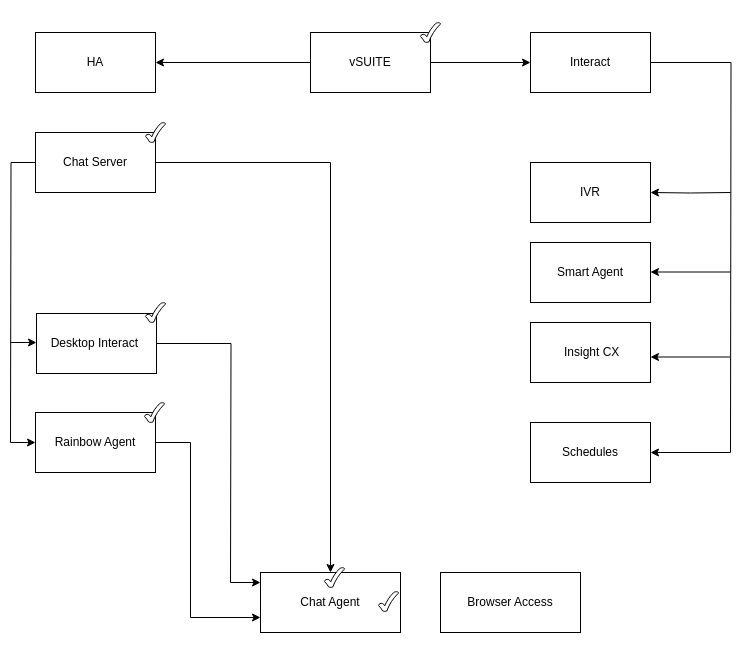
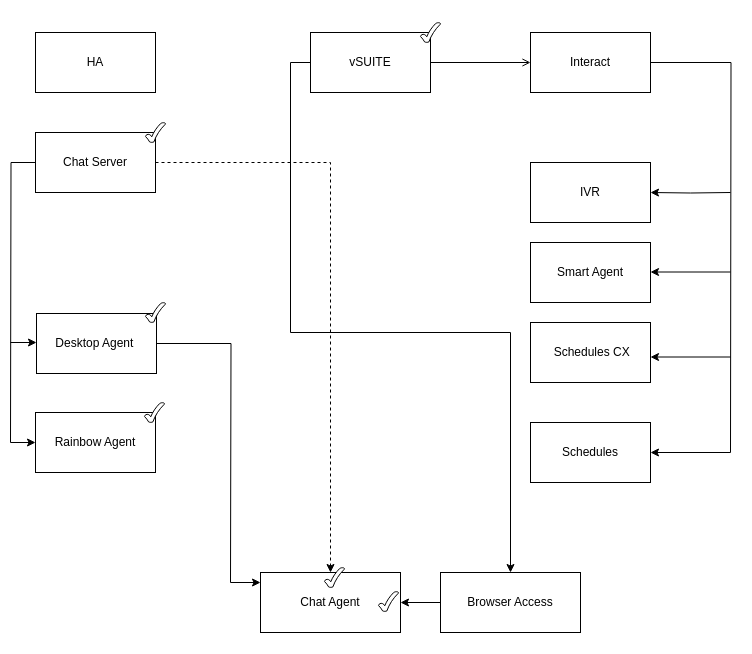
- <mxCell id="19" style="edgeStyle=orthogonalEdgeStyle;rounded=0;orthogonalLoop=1;jettySize=auto;html=1;exitX=0;exitY=0.5;exitDx=0;exitDy=0;" edge="1" parent="1" source="3" target="12"><mxGeometry relative="1" as="geometry" /></mxCell>
+ <mxCell id="19" style="edgeStyle=orthogonalEdgeStyle;rounded=0;orthogonalLoop=1;jettySize=auto;html=1;exitX=0;exitY=0.5;exitDx=0;exitDy=0;" edge="1" parent="1" source="3" target="52"><mxGeometry relative="1" as="geometry" /></mxCell>
- <mxCell id="44" style="edgeStyle=orthogonalEdgeStyle;rounded=0;orthogonalLoop=1;jettySize=auto;html=1;exitX=1;exitY=0.5;exitDx=0;exitDy=0;entryX=0;entryY=0.5;entryDx=0;entryDy=0;" edge="1" parent="1" source="3" target="22"><mxGeometry relative="1" as="geometry" /></mxCell>
+ <mxCell id="44" style="edgeStyle=orthogonalEdgeStyle;rounded=0;orthogonalLoop=1;jettySize=auto;html=1;exitX=1;exitY=0.5;exitDx=0;exitDy=0;entryX=0;entryY=0.5;entryDx=0;entryDy=0;endArrow=open;" edge="1" parent="1" source="3" target="22"><mxGeometry relative="1" as="geometry" /></mxCell>
- <mxCell id="50" style="edgeStyle=orthogonalEdgeStyle;rounded=0;orthogonalLoop=1;jettySize=auto;html=1;exitX=1;exitY=0.5;exitDx=0;exitDy=0;entryX=0.5;entryY=0;entryDx=0;entryDy=0;" edge="1" parent="1" source="8" target="46"><mxGeometry relative="1" as="geometry" /></mxCell>
+ <mxCell id="50" style="edgeStyle=orthogonalEdgeStyle;rounded=0;orthogonalLoop=1;jettySize=auto;html=1;exitX=1;exitY=0.5;exitDx=0;exitDy=0;entryX=0.5;entryY=0;entryDx=0;entryDy=0;dashed=1;" edge="1" parent="1" source="8" target="46"><mxGeometry relative="1" as="geometry" /></mxCell>
- <mxCell id="16" value="&lt;span style=&quot;color: light-dark(rgb(0, 0, 0), rgb(0, 0, 0));&quot;&gt;Desktop Interact&amp;nbsp;&lt;/span&gt;" style="rounded=0;whiteSpace=wrap;html=1;fillColor=light-dark(#FFFFFF,#CCCCCC);" vertex="1" parent="15"><mxGeometry y="11" width="120" height="60" as="geometry" /></mxCell>
+ <mxCell id="16" value="&lt;span style=&quot;color: light-dark(rgb(0, 0, 0), rgb(0, 0, 0));&quot;&gt;Desktop Agent&amp;nbsp;&lt;/span&gt;" style="rounded=0;whiteSpace=wrap;html=1;fillColor=light-dark(#FFFFFF,#CCCCCC);" vertex="1" parent="15"><mxGeometry y="11" width="120" height="60" as="geometry" /></mxCell>
- <mxCell id="36" value="&lt;span style=&quot;color: light-dark(rgb(0, 0, 0), rgb(0, 0, 0));&quot;&gt;&amp;nbsp;Insight CX&lt;/span&gt;" style="rounded=0;whiteSpace=wrap;html=1;fillColor=light-dark(#FFFFFF,#CCCCCC);movable=1;resizable=1;rotatable=1;deletable=1;editable=1;locked=0;connectable=1;" vertex="1" parent="35"><mxGeometry y="10" width="120" height="60" as="geometry" /></mxCell>
+ <mxCell id="36" value="&lt;span style=&quot;color: light-dark(rgb(0, 0, 0), rgb(0, 0, 0));&quot;&gt;&amp;nbsp;Schedules CX&lt;/span&gt;" style="rounded=0;whiteSpace=wrap;html=1;fillColor=light-dark(#FFFFFF,#CCCCCC);movable=1;resizable=1;rotatable=1;deletable=1;editable=1;locked=0;connectable=1;" vertex="1" parent="35"><mxGeometry y="10" width="120" height="60" as="geometry" /></mxCell>
- <mxCell id="54" style="edgeStyle=orthogonalEdgeStyle;rounded=0;orthogonalLoop=1;jettySize=auto;html=1;exitX=1;exitY=0.5;exitDx=0;exitDy=0;entryX=0;entryY=0.75;entryDx=0;entryDy=0;" edge="1" parent="1" source="25" target="46"><mxGeometry relative="1" as="geometry"><Array as="points"><mxPoint x="190" y="442" /><mxPoint x="190" y="617" /></Array></mxGeometry></mxCell>
+ <mxCell id="51" style="edgeStyle=orthogonalEdgeStyle;rounded=0;orthogonalLoop=1;jettySize=auto;html=1;exitX=0;exitY=0.5;exitDx=0;exitDy=0;entryX=1;entryY=0.5;entryDx=0;entryDy=0;" edge="1" parent="1" source="52" target="46"><mxGeometry relative="1" as="geometry" /></mxCell>
